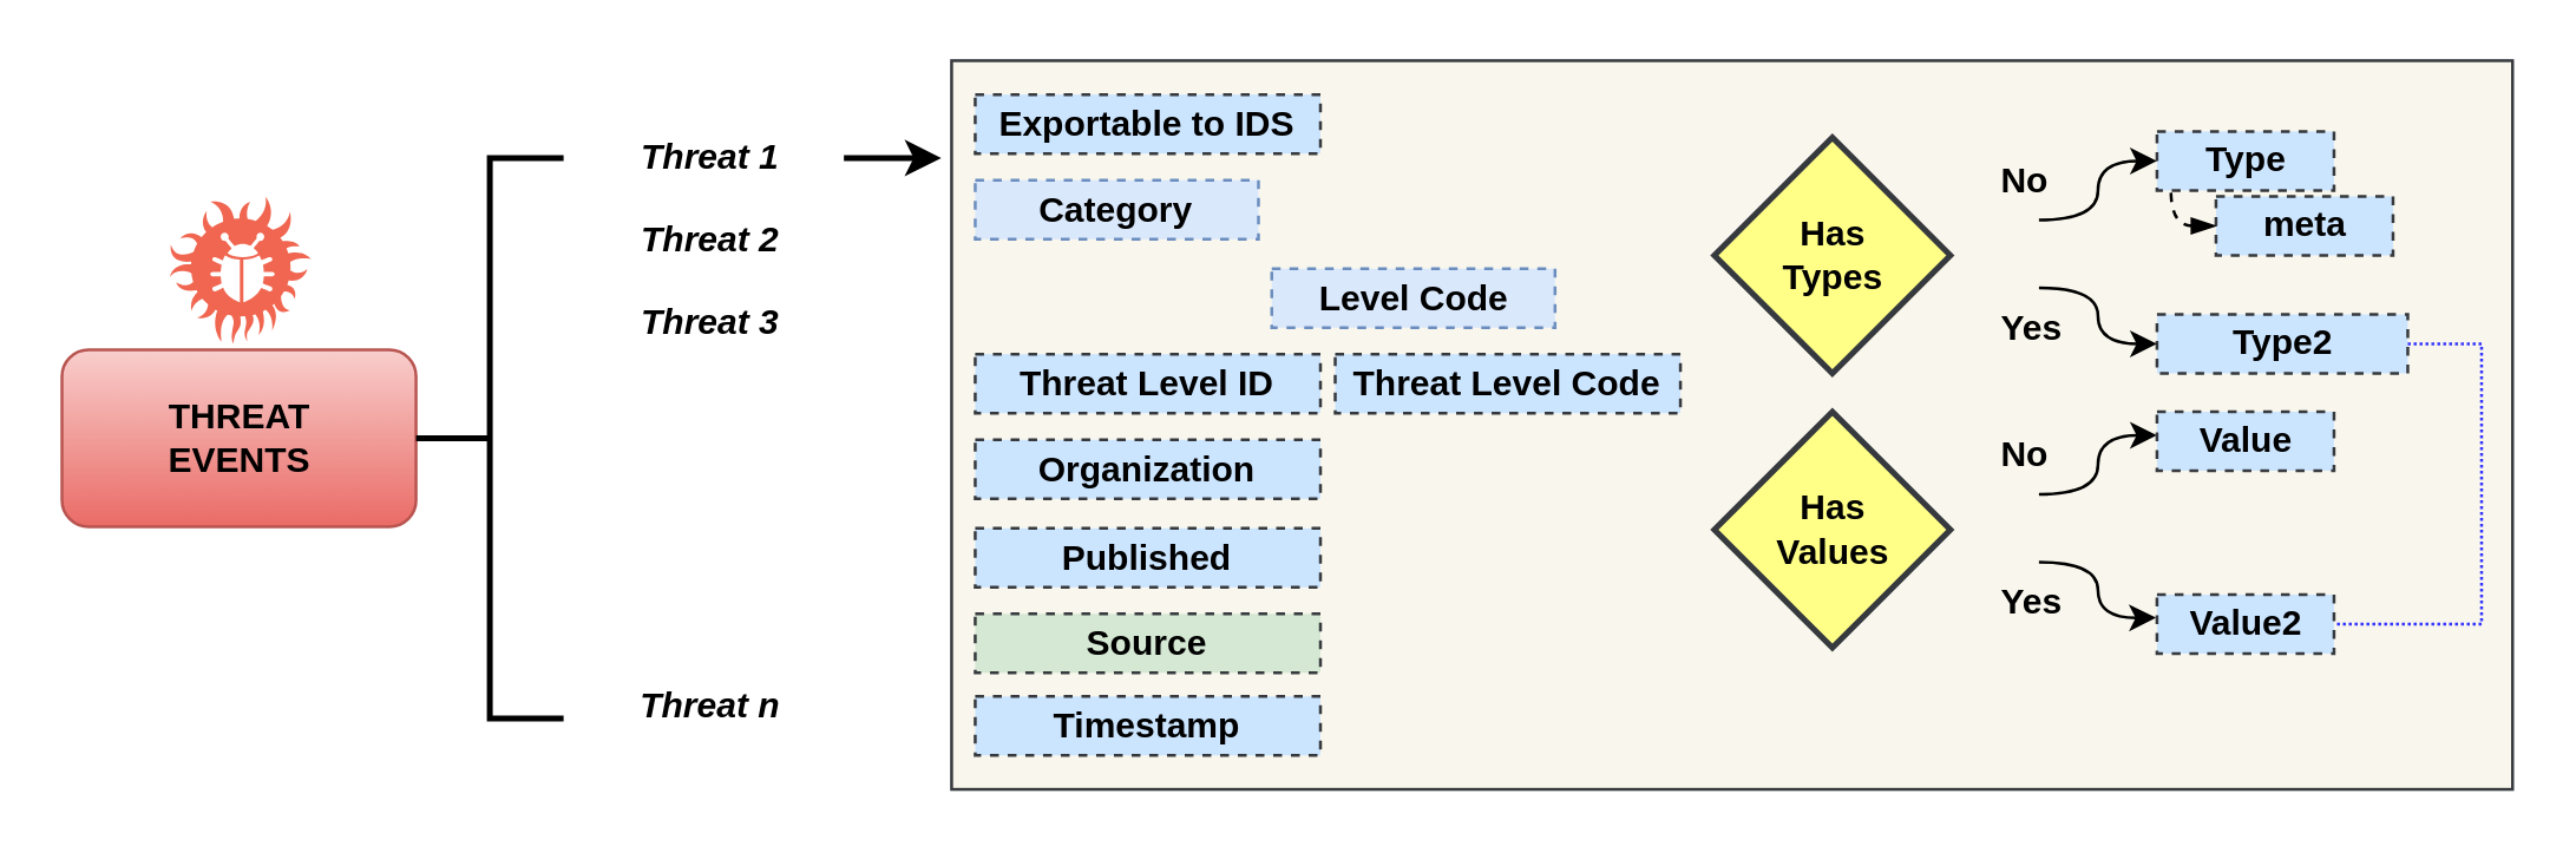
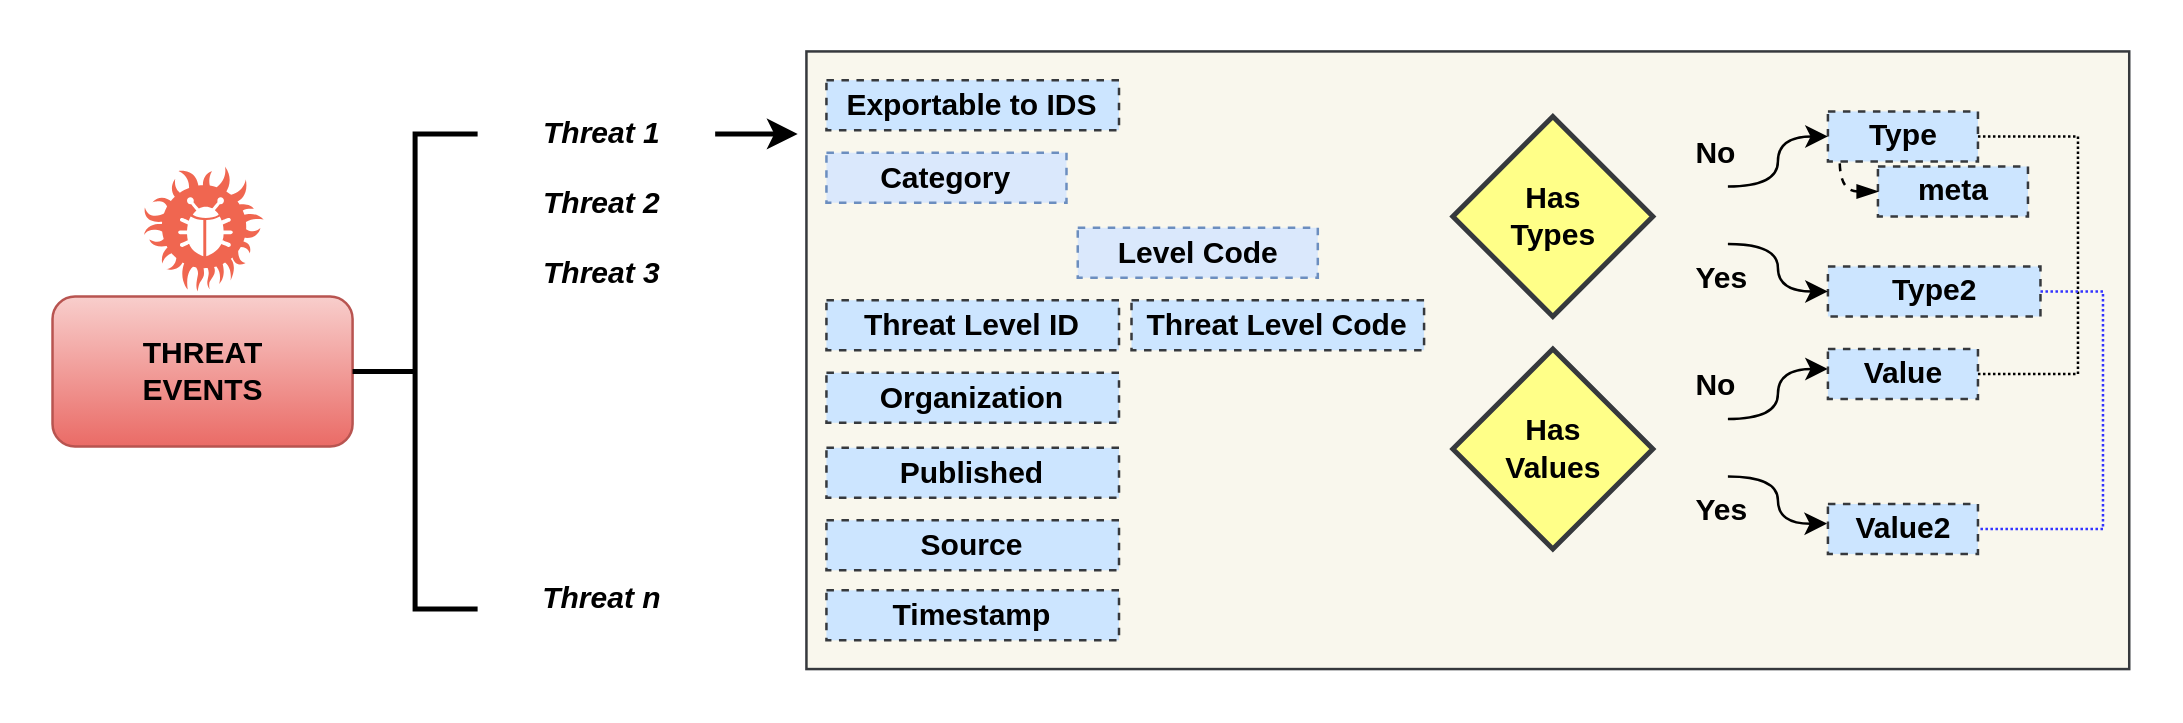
+ <mxCell id="49" style="edgeStyle=none;rounded=0;orthogonalLoop=1;jettySize=auto;html=1;exitX=1;exitY=0.5;exitDx=0;exitDy=0;endArrow=none;endFill=0;dashed=1;dashPattern=1 1;entryX=1;entryY=0.5;entryDx=0;entryDy=0;" edge="1" parent="27" source="28" target="47"><mxGeometry relative="1" as="geometry"><mxPoint x="210" y="129" as="targetPoint" /><Array as="points"><mxPoint x="250" y="10" /><mxPoint x="250" y="105" /></Array></mxGeometry></mxCell>
- <mxCell id="60" value="Source" style="rounded=0;whiteSpace=wrap;html=1;fillColor=#d5e8d4;strokeColor=#36393d;dashed=1;fontStyle=1;" vertex="1" parent="52"><mxGeometry y="176" width="117" height="20" as="geometry" /></mxCell>
+ <mxCell id="60" value="Source" style="rounded=0;whiteSpace=wrap;html=1;fillColor=#cce5ff;strokeColor=#36393d;dashed=1;fontStyle=1;" vertex="1" parent="52"><mxGeometry y="176" width="117" height="20" as="geometry" /></mxCell>
